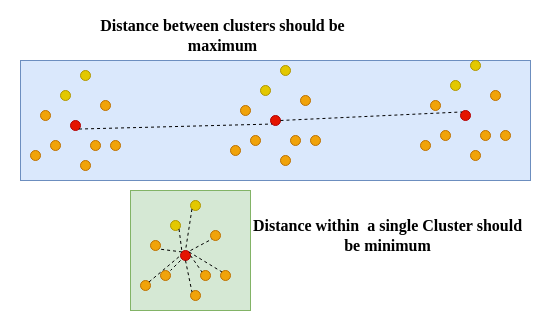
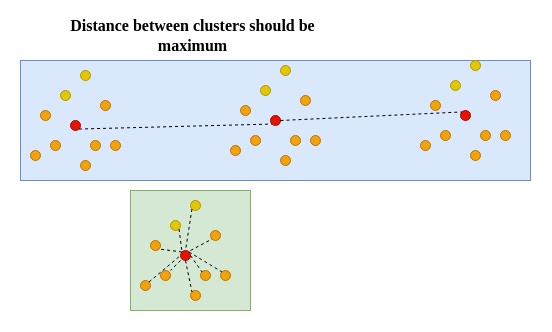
- <mxCell id="55" value="Distance between clusters should be maximum" style="text;html=1;strokeColor=none;fillColor=none;align=center;verticalAlign=middle;whiteSpace=wrap;rounded=0;fontSize=16;fontStyle=1;fontFamily=Times New Roman;" vertex="1" parent="1"><mxGeometry x="85" y="20" width="275" height="30" as="geometry" /></mxCell>
+ <mxCell id="55" value="Distance between clusters should be maximum" style="text;html=1;strokeColor=none;fillColor=none;align=center;verticalAlign=middle;whiteSpace=wrap;rounded=0;fontSize=16;fontStyle=1;fontFamily=Times New Roman;" vertex="1" parent="1"><mxGeometry x="55" y="20" width="275" height="30" as="geometry" /></mxCell>
- <mxCell id="56" value="Distance within&amp;nbsp; a single Cluster should be minimum" style="text;html=1;strokeColor=none;fillColor=none;align=center;verticalAlign=middle;whiteSpace=wrap;rounded=0;fontSize=16;fontFamily=Times New Roman;fontStyle=1" vertex="1" parent="1"><mxGeometry x="250" y="220" width="275" height="30" as="geometry" /></mxCell>
